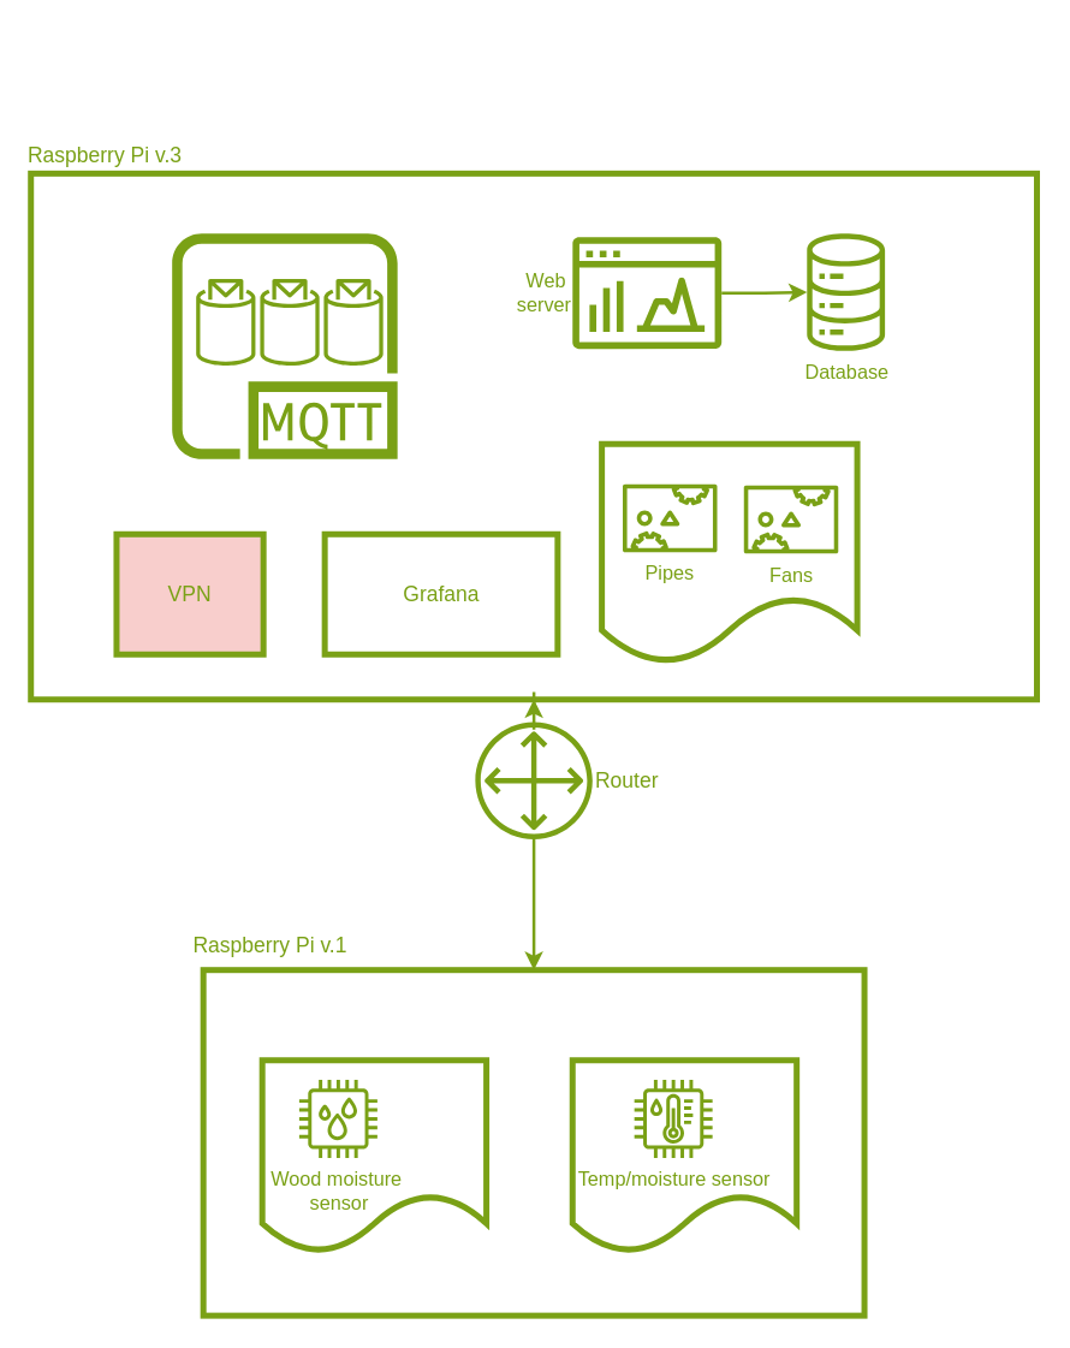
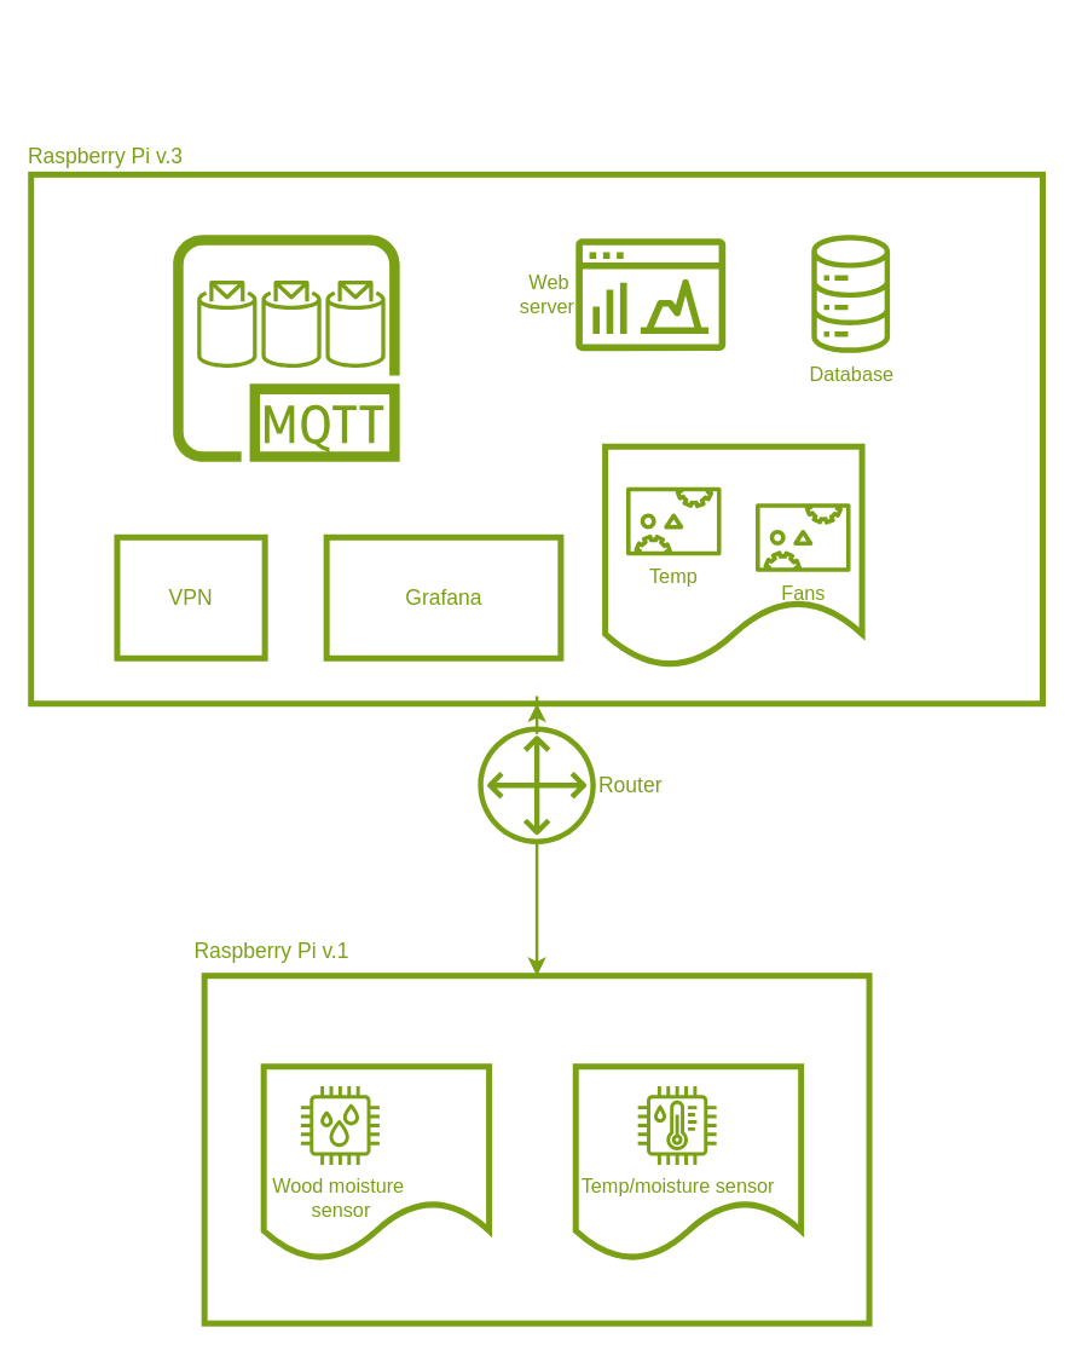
- <mxCell id="9" style="edgeStyle=orthogonalEdgeStyle;rounded=0;orthogonalLoop=1;jettySize=auto;html=1;strokeColor=#7AA116;strokeWidth=2;" edge="1" parent="1" source="10" target="8"><mxGeometry relative="1" as="geometry" /></mxCell>
- <mxCell id="22" value="&lt;div style=&quot;font-size: 13px;&quot;&gt;Fans&lt;/div&gt;&lt;div style=&quot;font-size: 13px;&quot;&gt;&lt;br style=&quot;font-size: 13px;&quot;&gt;&lt;/div&gt;" style="sketch=0;outlineConnect=0;fontColor=#7AA116;gradientColor=none;fillColor=#7AA116;strokeColor=none;dashed=0;verticalLabelPosition=bottom;verticalAlign=top;align=center;html=1;fontSize=13;fontStyle=0;aspect=fixed;pointerEvents=1;shape=mxgraph.aws4.servo;" parent="20" vertex="1"><mxGeometry x="94.39" y="27.523" width="63.141" height="45.332" as="geometry" /></mxCell>
+ <mxCell id="22" value="&lt;div style=&quot;font-size: 13px;&quot;&gt;Fans&lt;/div&gt;&lt;div style=&quot;font-size: 13px;&quot;&gt;&lt;br style=&quot;font-size: 13px;&quot;&gt;&lt;/div&gt;" style="sketch=0;outlineConnect=0;fontColor=#7AA116;gradientColor=none;fillColor=#7AA116;strokeColor=none;dashed=0;verticalLabelPosition=bottom;verticalAlign=top;align=center;html=1;fontSize=13;fontStyle=0;aspect=fixed;pointerEvents=1;shape=mxgraph.aws4.servo;" parent="20" vertex="1"><mxGeometry x="99.39" y="37.523" width="63.141" height="45.332" as="geometry" /></mxCell>
- <mxCell id="23" value="&lt;div&gt;Pipes&lt;/div&gt;&lt;div&gt;&lt;br&gt;&lt;/div&gt;" style="sketch=0;outlineConnect=0;fontColor=#7AA116;gradientColor=none;fillColor=#7AA116;strokeColor=none;dashed=0;verticalLabelPosition=bottom;verticalAlign=top;align=center;html=1;fontSize=13;fontStyle=0;aspect=fixed;pointerEvents=1;shape=mxgraph.aws4.servo;" parent="20" vertex="1"><mxGeometry x="13.762" y="26.713" width="63.141" height="45.332" as="geometry" /></mxCell>
+ <mxCell id="23" value="&lt;div&gt;Temp&lt;/div&gt;&lt;div&gt;&lt;br&gt;&lt;/div&gt;" style="sketch=0;outlineConnect=0;fontColor=#7AA116;gradientColor=none;fillColor=#7AA116;strokeColor=none;dashed=0;verticalLabelPosition=bottom;verticalAlign=top;align=center;html=1;fontSize=13;fontStyle=0;aspect=fixed;pointerEvents=1;shape=mxgraph.aws4.servo;" parent="20" vertex="1"><mxGeometry x="13.762" y="26.713" width="63.141" height="45.332" as="geometry" /></mxCell>
- <mxCell id="29" value="VPN" style="rounded=0;whiteSpace=wrap;html=1;strokeColor=#7AA116;strokeWidth=4;fontSize=14;fontColor=#7AA116;fillColor=#f8cecc;" vertex="1" parent="1"><mxGeometry x="77" y="355" width="97.78" height="80" as="geometry" /></mxCell>
+ <mxCell id="29" value="VPN" style="rounded=0;whiteSpace=wrap;html=1;strokeColor=#7AA116;strokeWidth=4;fontSize=14;fontColor=#7AA116;" vertex="1" parent="1"><mxGeometry x="77" y="355" width="97.78" height="80" as="geometry" /></mxCell>
